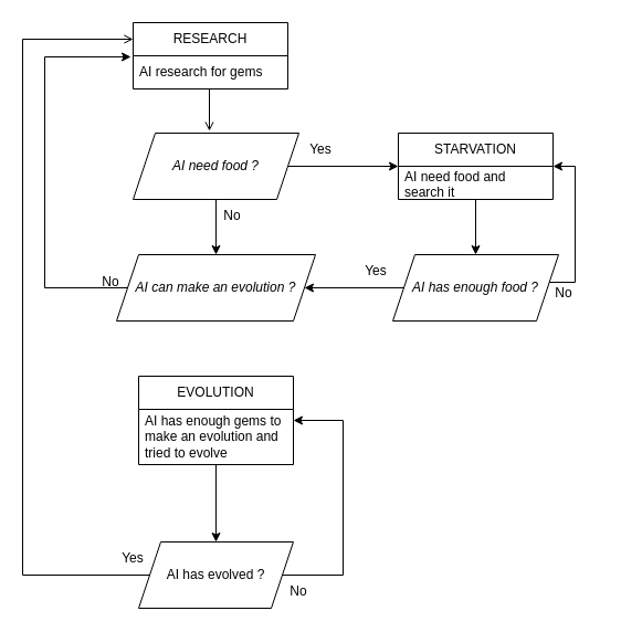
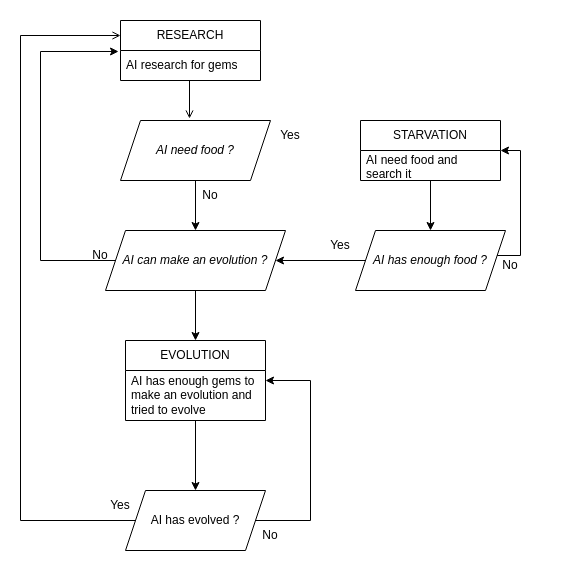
- <mxCell id="11" style="edgeStyle=orthogonalEdgeStyle;rounded=0;orthogonalLoop=1;jettySize=auto;html=1;exitX=1;exitY=0.5;exitDx=0;exitDy=0;entryX=0;entryY=0.5;entryDx=0;entryDy=0;" edge="1" parent="1" source="12" target="5"><mxGeometry relative="1" as="geometry" /></mxCell>
+ <mxCell id="14" style="edgeStyle=orthogonalEdgeStyle;rounded=0;orthogonalLoop=1;jettySize=auto;html=1;exitX=0.5;exitY=1;exitDx=0;exitDy=0;" edge="1" parent="1" source="15" target="8"><mxGeometry relative="1" as="geometry" /></mxCell>
